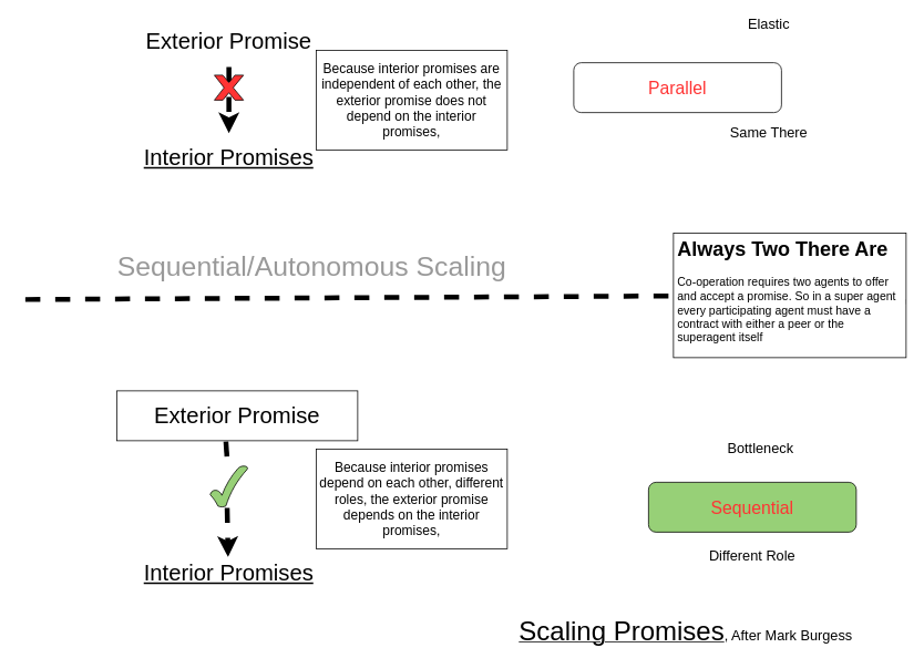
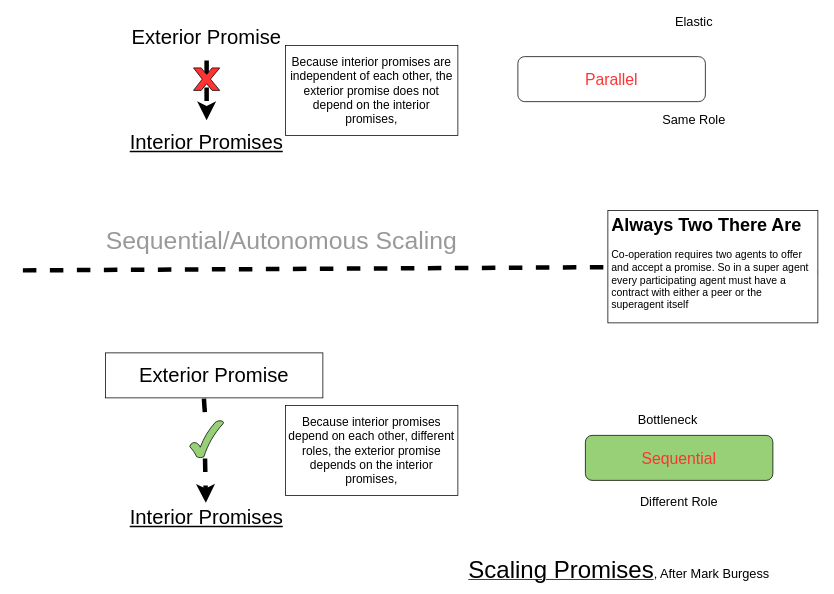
- <mxCell id="6" value="&lt;font style=&quot;font-size: 17px&quot;&gt;Same There&lt;/font&gt;" style="text;html=1;strokeColor=none;fillColor=none;align=center;verticalAlign=middle;whiteSpace=wrap;rounded=0;" vertex="1" parent="1"><mxGeometry x="860" y="150" width="130" height="20" as="geometry" /></mxCell>
+ <mxCell id="6" value="&lt;font style=&quot;font-size: 17px&quot;&gt;Same Role&lt;/font&gt;" style="text;html=1;strokeColor=none;fillColor=none;align=center;verticalAlign=middle;whiteSpace=wrap;rounded=0;" vertex="1" parent="1"><mxGeometry x="860" y="150" width="130" height="20" as="geometry" /></mxCell>
- <mxCell id="8" value="&lt;font style=&quot;font-size: 17px&quot;&gt;Bottleneck&lt;/font&gt;" style="text;html=1;strokeColor=none;fillColor=none;align=center;verticalAlign=middle;whiteSpace=wrap;rounded=0;" vertex="1" parent="1"><mxGeometry x="850" y="530" width="130" height="20" as="geometry" /></mxCell>
+ <mxCell id="8" value="&lt;font style=&quot;font-size: 17px&quot;&gt;Bottleneck&lt;/font&gt;" style="text;html=1;strokeColor=none;fillColor=none;align=center;verticalAlign=middle;whiteSpace=wrap;rounded=0;" vertex="1" parent="1"><mxGeometry x="825" y="550" width="130" height="20" as="geometry" /></mxCell>
